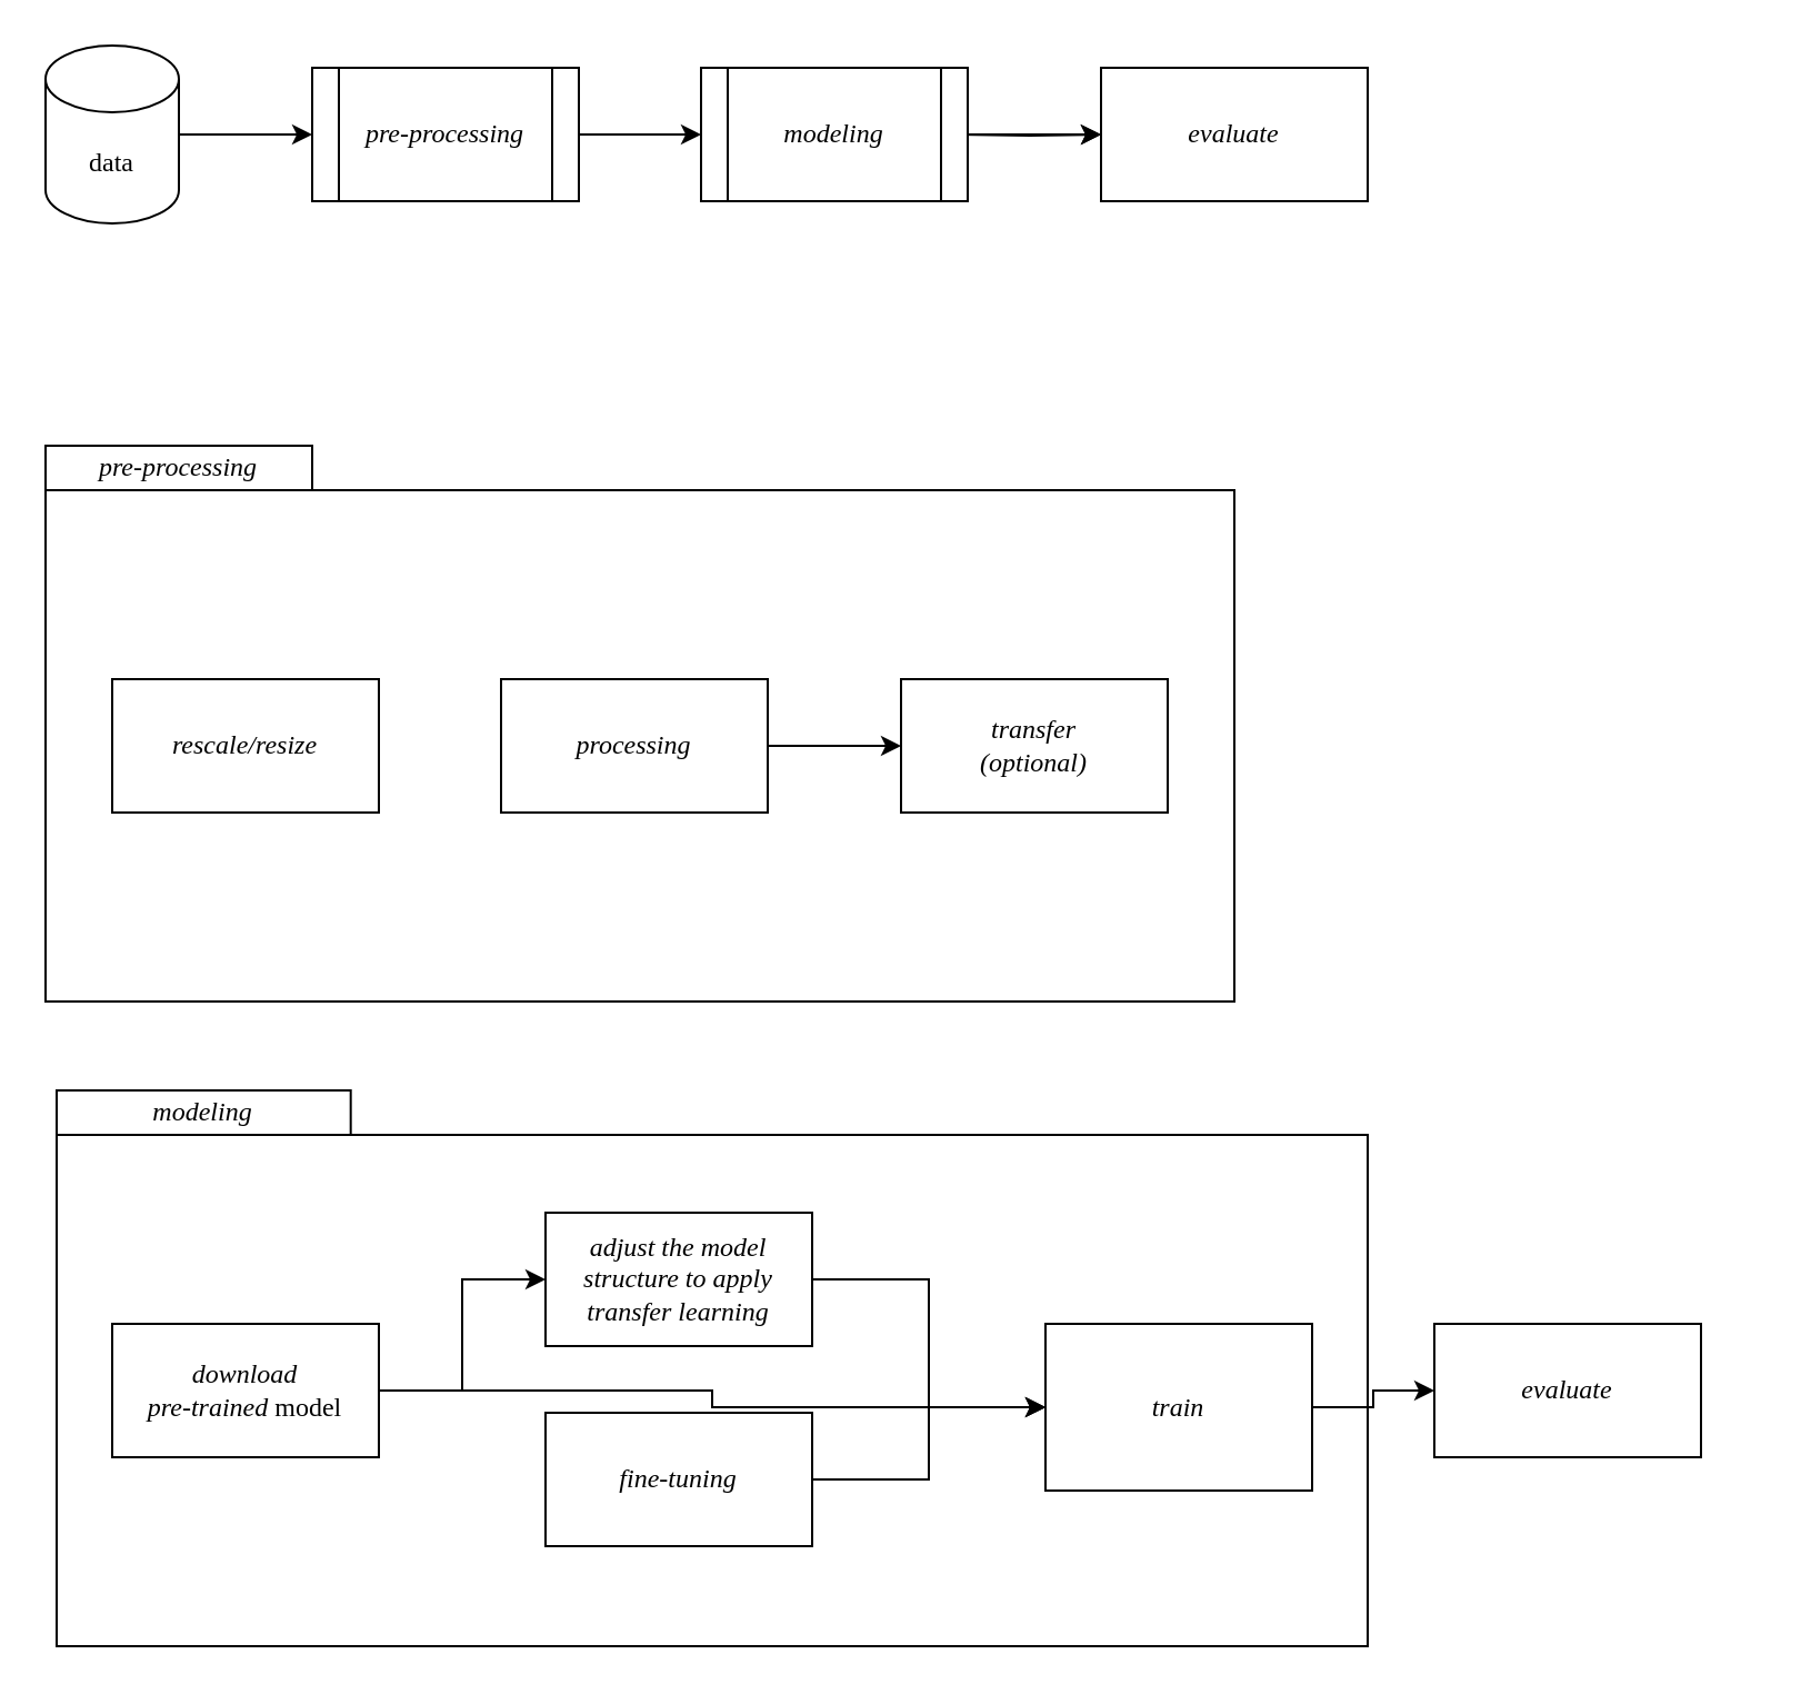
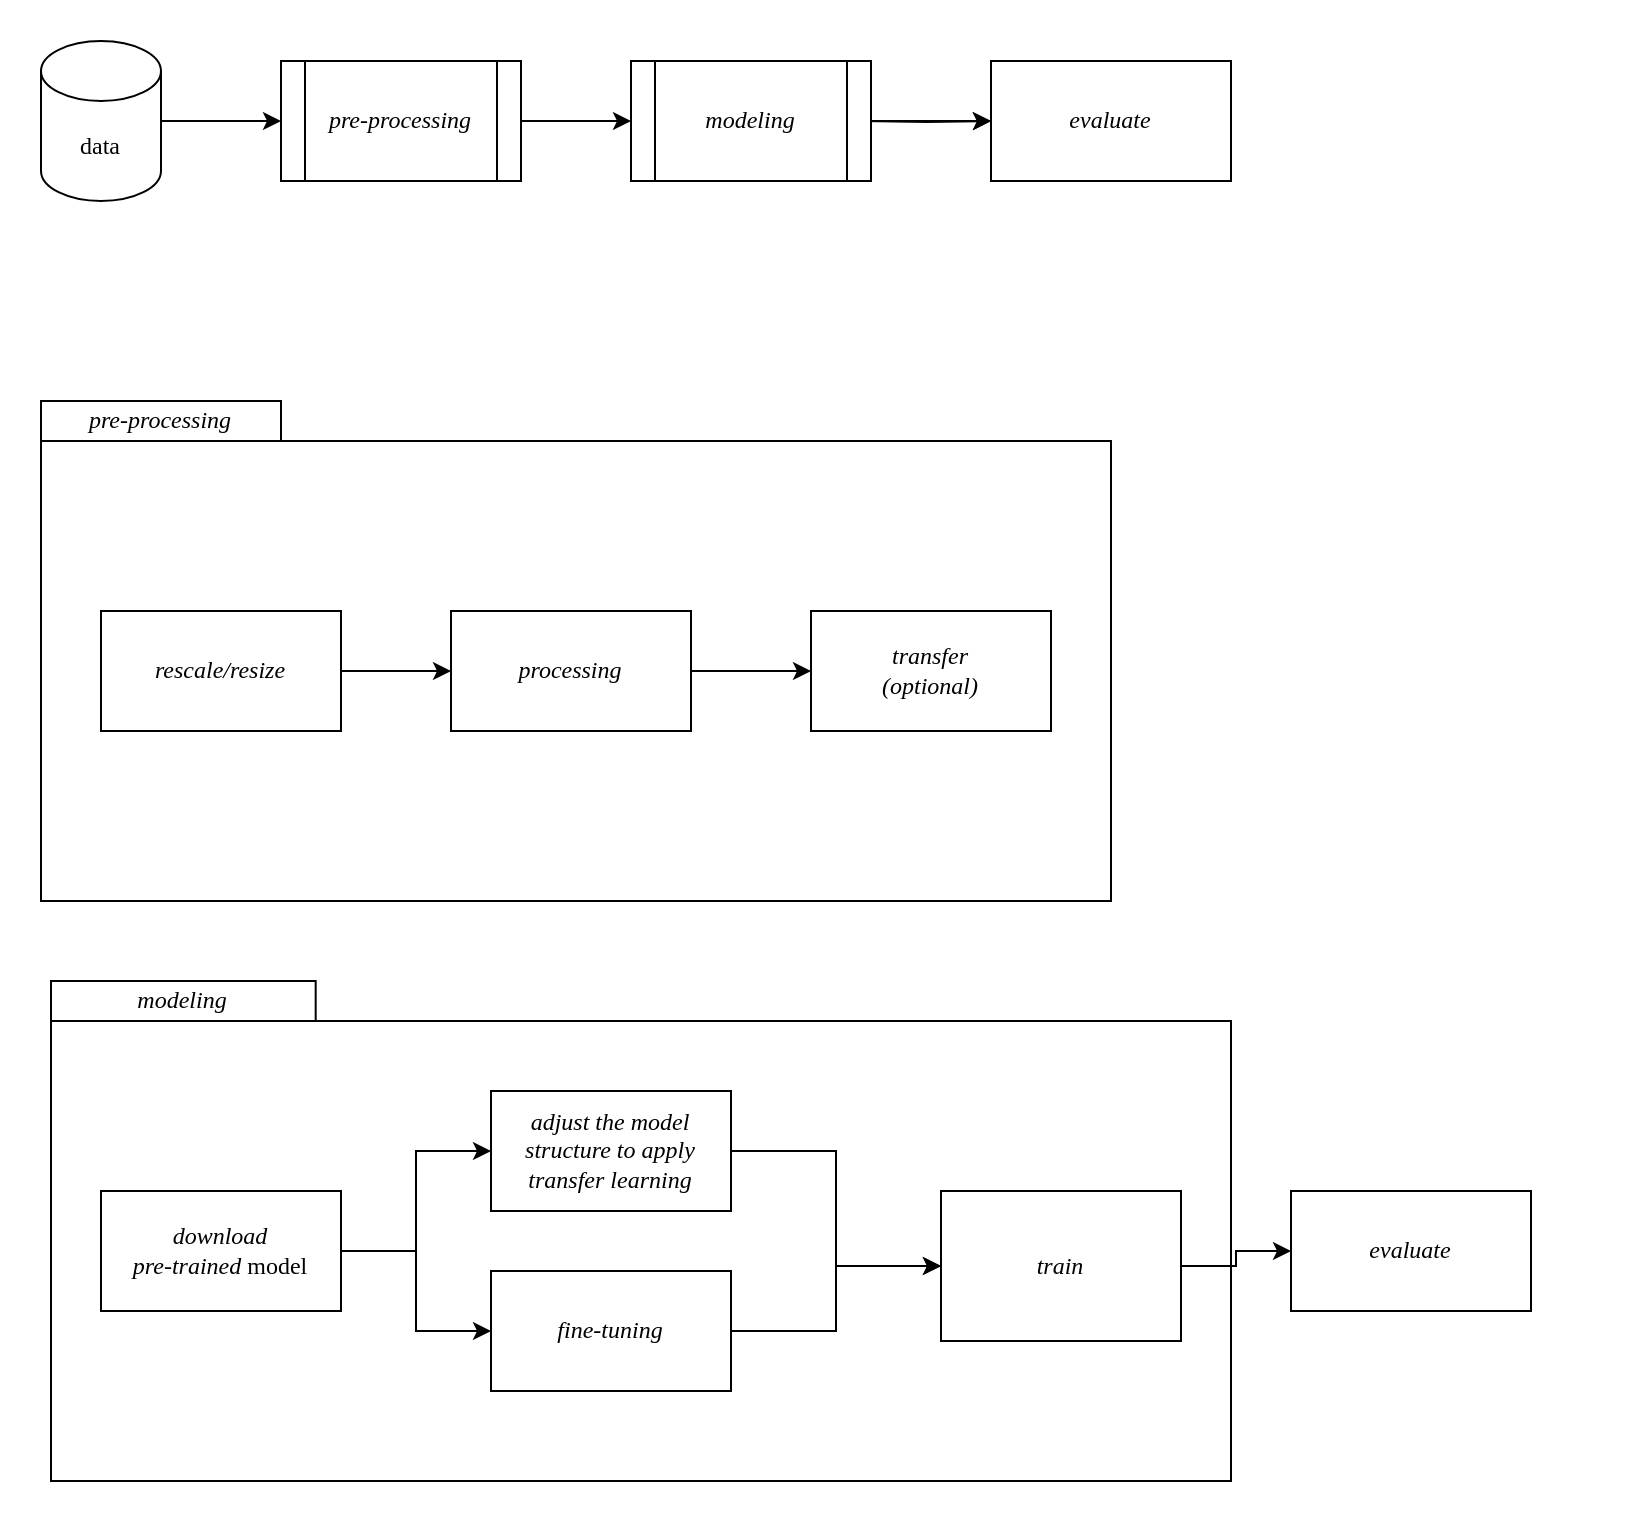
+ <mxCell id="12" style="edgeStyle=orthogonalEdgeStyle;rounded=0;orthogonalLoop=1;jettySize=auto;html=1;" parent="8" source="10" target="11" edge="1"><mxGeometry relative="1" as="geometry" /></mxCell>
- <mxCell id="32" style="edgeStyle=orthogonalEdgeStyle;rounded=0;orthogonalLoop=1;jettySize=auto;html=1;" edge="1" parent="18" source="23" target="25"><mxGeometry relative="1" as="geometry" /></mxCell>
+ <mxCell id="32" style="edgeStyle=orthogonalEdgeStyle;rounded=0;orthogonalLoop=1;jettySize=auto;html=1;entryX=0;entryY=0.5;entryDx=0;entryDy=0;" edge="1" parent="18" source="23" target="31"><mxGeometry relative="1" as="geometry" /></mxCell>
